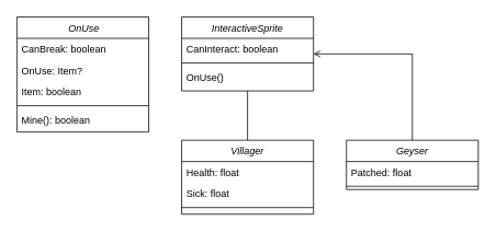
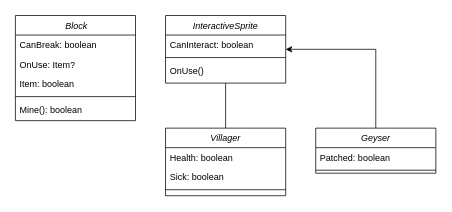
- <mxCell id="2" value=" OnUse" style="swimlane;fontStyle=2;align=center;verticalAlign=top;childLayout=stackLayout;horizontal=1;startSize=26;horizontalStack=0;resizeParent=1;resizeLast=0;collapsible=1;marginBottom=0;rounded=0;shadow=0;strokeWidth=1;" parent="1" vertex="1"><mxGeometry x="20" y="20" width="160" height="140" as="geometry"><mxRectangle x="230" y="140" width="160" height="26" as="alternateBounds" /></mxGeometry></mxCell>
+ <mxCell id="2" value=" Block" style="swimlane;fontStyle=2;align=center;verticalAlign=top;childLayout=stackLayout;horizontal=1;startSize=26;horizontalStack=0;resizeParent=1;resizeLast=0;collapsible=1;marginBottom=0;rounded=0;shadow=0;strokeWidth=1;" parent="1" vertex="1"><mxGeometry x="20" y="20" width="160" height="140" as="geometry"><mxRectangle x="230" y="140" width="160" height="26" as="alternateBounds" /></mxGeometry></mxCell>
- <mxCell id="17" style="edgeStyle=orthogonalEdgeStyle;rounded=0;orthogonalLoop=1;jettySize=auto;html=1;endArrow=open;" edge="1" parent="1" source="18" target="8"><mxGeometry relative="1" as="geometry"><Array as="points"><mxPoint x="500" y="65" /></Array></mxGeometry></mxCell>
+ <mxCell id="17" style="edgeStyle=orthogonalEdgeStyle;rounded=0;orthogonalLoop=1;jettySize=auto;html=1;" edge="1" parent="1" source="18" target="8"><mxGeometry relative="1" as="geometry"><Array as="points"><mxPoint x="500" y="65" /></Array></mxGeometry></mxCell>
- <mxCell id="14" value="Health: float" style="text;align=left;verticalAlign=top;spacingLeft=4;spacingRight=4;overflow=hidden;rotatable=0;points=[[0,0.5],[1,0.5]];portConstraint=eastwest;" vertex="1" parent="13"><mxGeometry y="26" width="160" height="26" as="geometry" /></mxCell>
+ <mxCell id="14" value="Health: boolean" style="text;align=left;verticalAlign=top;spacingLeft=4;spacingRight=4;overflow=hidden;rotatable=0;points=[[0,0.5],[1,0.5]];portConstraint=eastwest;" vertex="1" parent="13"><mxGeometry y="26" width="160" height="26" as="geometry" /></mxCell>
- <mxCell id="19" value="Patched: float" style="text;align=left;verticalAlign=top;spacingLeft=4;spacingRight=4;overflow=hidden;rotatable=0;points=[[0,0.5],[1,0.5]];portConstraint=eastwest;" vertex="1" parent="18"><mxGeometry y="26" width="160" height="26" as="geometry" /></mxCell>
+ <mxCell id="19" value="Patched: boolean" style="text;align=left;verticalAlign=top;spacingLeft=4;spacingRight=4;overflow=hidden;rotatable=0;points=[[0,0.5],[1,0.5]];portConstraint=eastwest;" vertex="1" parent="18"><mxGeometry y="26" width="160" height="26" as="geometry" /></mxCell>
- <mxCell id="15" value="Sick: float" style="text;align=left;verticalAlign=top;spacingLeft=4;spacingRight=4;overflow=hidden;rotatable=0;points=[[0,0.5],[1,0.5]];portConstraint=eastwest;" vertex="1" parent="13"><mxGeometry y="52" width="160" height="26" as="geometry" /></mxCell>
+ <mxCell id="15" value="Sick: boolean" style="text;align=left;verticalAlign=top;spacingLeft=4;spacingRight=4;overflow=hidden;rotatable=0;points=[[0,0.5],[1,0.5]];portConstraint=eastwest;" vertex="1" parent="13"><mxGeometry y="52" width="160" height="26" as="geometry" /></mxCell>
